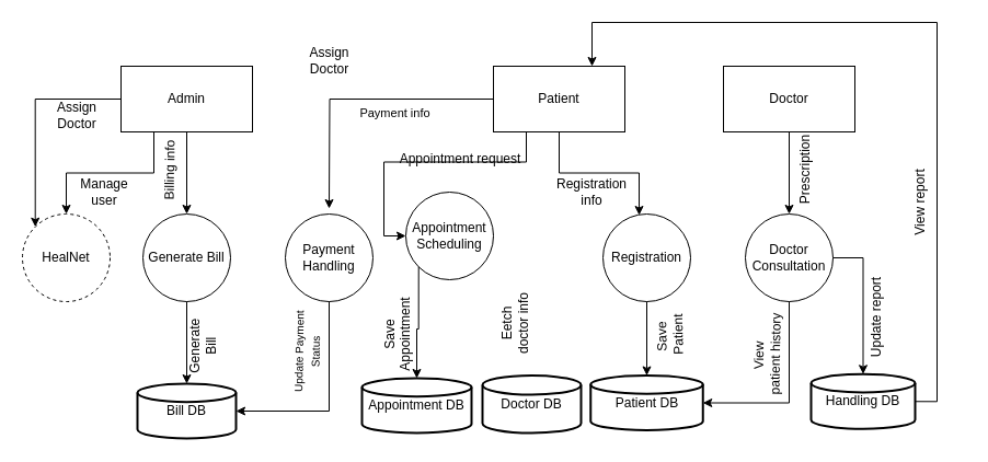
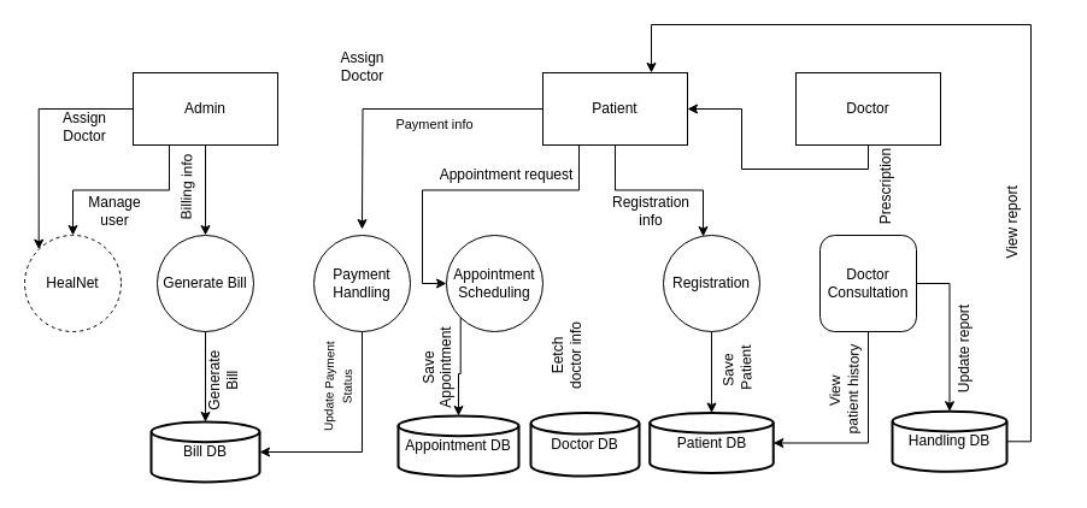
- <mxCell id="6" style="edgeStyle=orthogonalEdgeStyle;rounded=0;orthogonalLoop=1;jettySize=auto;html=1;exitX=0.5;exitY=1;exitDx=0;exitDy=0;" edge="1" parent="1" source="7" target="15"><mxGeometry relative="1" as="geometry" /></mxCell>
+ <mxCell id="6" style="edgeStyle=orthogonalEdgeStyle;rounded=0;orthogonalLoop=1;jettySize=auto;html=1;exitX=0.5;exitY=1;exitDx=0;exitDy=0;" edge="1" parent="1" source="7" target="5"><mxGeometry relative="1" as="geometry" /></mxCell>
- <mxCell id="14" value="Appointment Scheduling" style="ellipse;whiteSpace=wrap;html=1;aspect=fixed;" vertex="1" parent="1"><mxGeometry x="370" y="175" width="80" height="80" as="geometry" /></mxCell>
+ <mxCell id="14" value="Appointment Scheduling" style="ellipse;whiteSpace=wrap;html=1;aspect=fixed;" vertex="1" parent="1"><mxGeometry x="370" y="195" width="80" height="80" as="geometry" /></mxCell>
- <mxCell id="15" value="Doctor Consultation" style="ellipse;whiteSpace=wrap;html=1;aspect=fixed;" vertex="1" parent="1"><mxGeometry x="680" y="195" width="80" height="80" as="geometry" /></mxCell>
+ <mxCell id="15" value="Doctor Consultation" style="whiteSpace=wrap;html=1;aspect=fixed;rounded=1;" vertex="1" parent="1"><mxGeometry x="680" y="195" width="80" height="80" as="geometry" /></mxCell>
